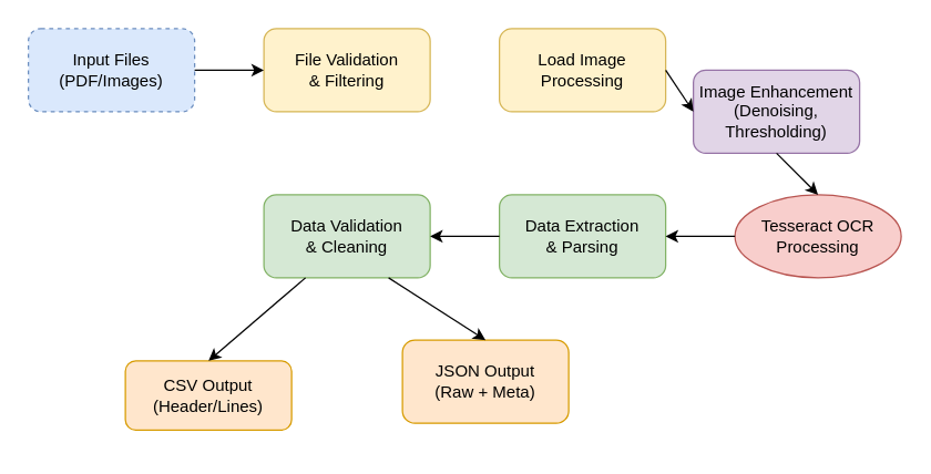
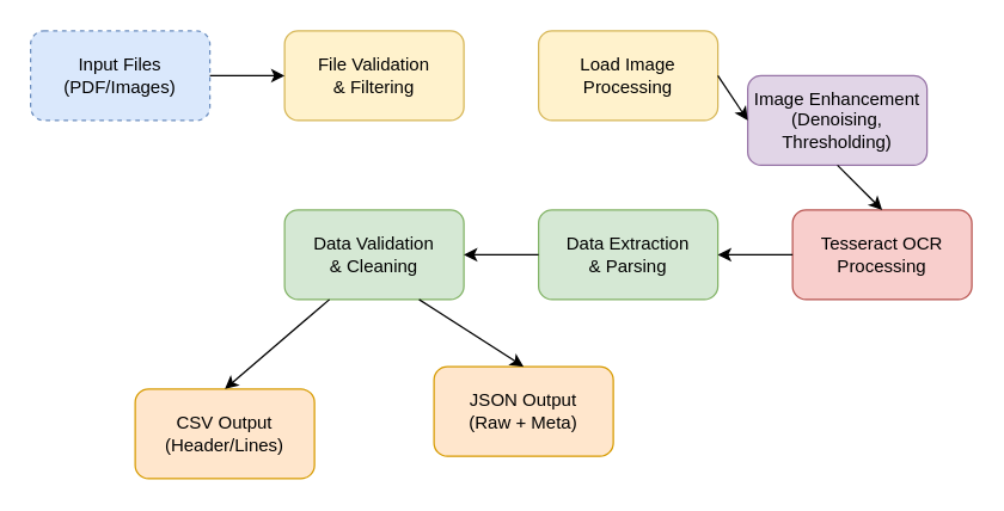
- <mxCell id="6" value="Tesseract OCR&#10;Processing" style="ellipse;whiteSpace=wrap;html=1;fillColor=#f8cecc;strokeColor=#b85450;" vertex="1" parent="1"><mxGeometry x="530" y="140" width="120" height="60" as="geometry" /></mxCell>
+ <mxCell id="6" value="Tesseract OCR&#10;Processing" style="rounded=1;whiteSpace=wrap;html=1;fillColor=#f8cecc;strokeColor=#b85450;" vertex="1" parent="1"><mxGeometry x="530" y="140" width="120" height="60" as="geometry" /></mxCell>
- <mxCell id="9" value="CSV Output&#10;(Header/Lines)" style="rounded=1;whiteSpace=wrap;html=1;fillColor=#ffe6cc;strokeColor=#d79b00;" vertex="1" parent="1"><mxGeometry x="90" y="260" width="120" height="50" as="geometry" /></mxCell>
+ <mxCell id="9" value="CSV Output&#10;(Header/Lines)" style="rounded=1;whiteSpace=wrap;html=1;fillColor=#ffe6cc;strokeColor=#d79b00;" vertex="1" parent="1"><mxGeometry x="90" y="260" width="120" height="60" as="geometry" /></mxCell>
